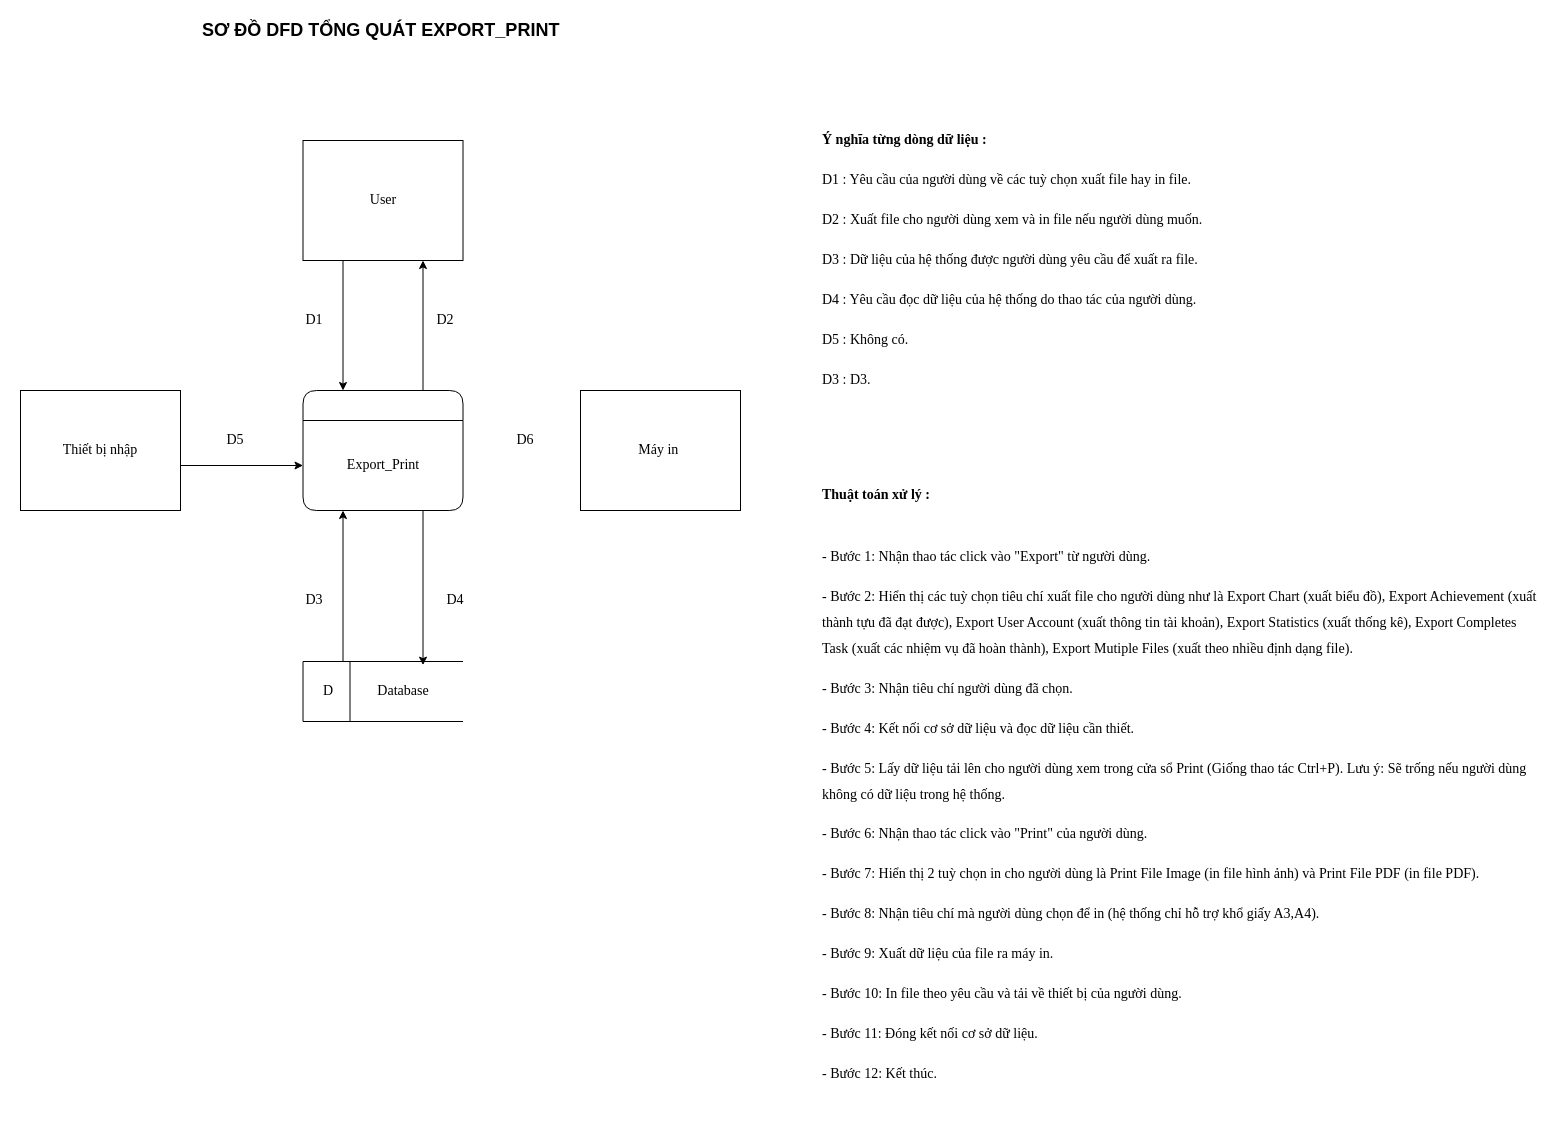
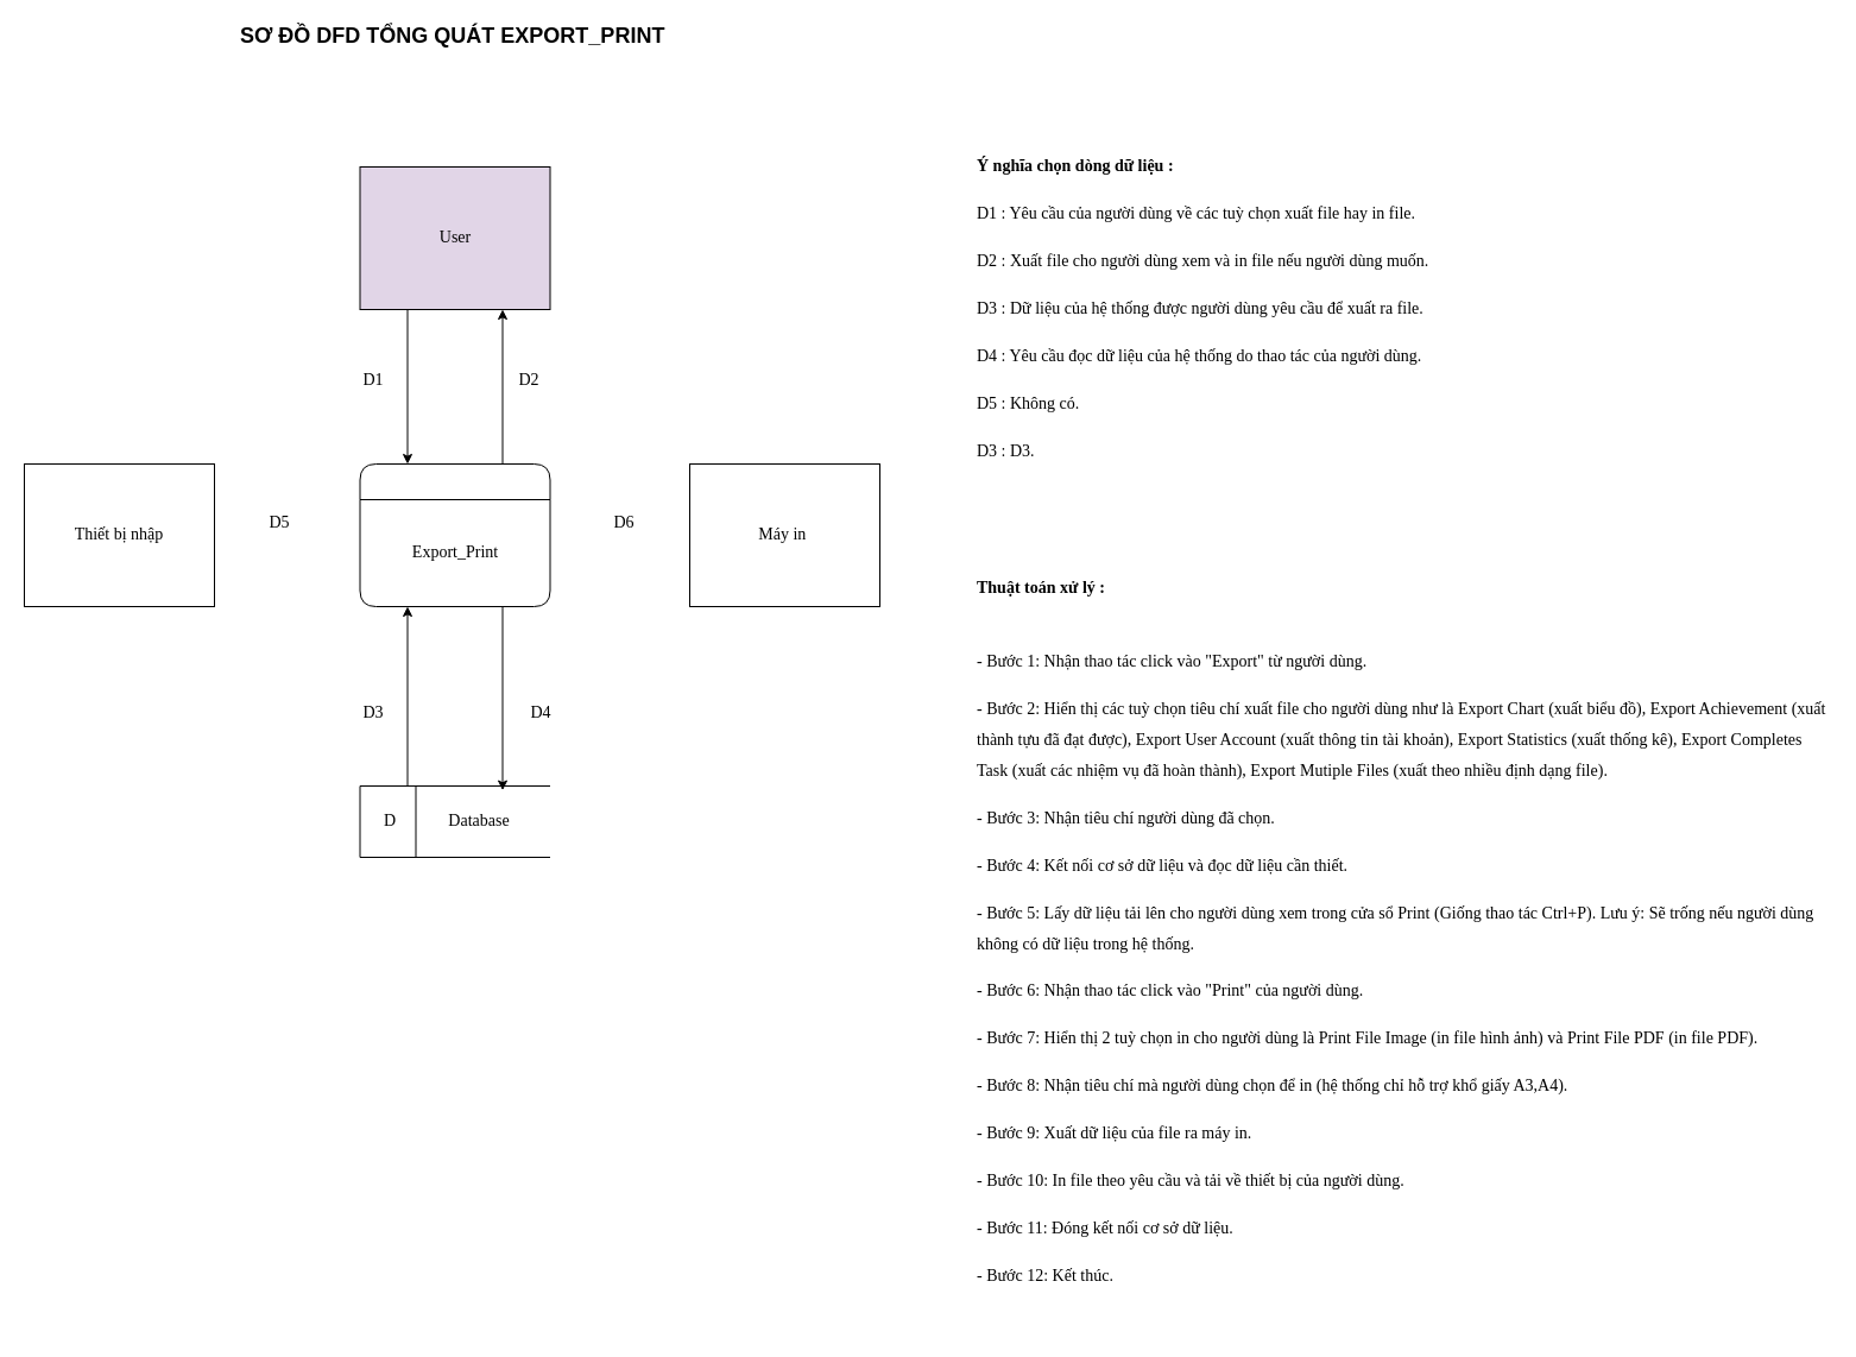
- <mxCell id="24" value="&lt;b&gt;Ý nghĩa từng dòng dữ liệu :&lt;/b&gt;" style="text;html=1;strokeColor=none;fillColor=none;align=left;verticalAlign=middle;whiteSpace=wrap;rounded=0;fontFamily=Verdana;fontSize=14;" parent="1" vertex="1"><mxGeometry x="820" y="120" width="240" height="40" as="geometry" /></mxCell>
+ <mxCell id="24" value="&lt;b&gt;Ý nghĩa chọn dòng dữ liệu :&lt;/b&gt;" style="text;html=1;strokeColor=none;fillColor=none;align=left;verticalAlign=middle;whiteSpace=wrap;rounded=0;fontFamily=Verdana;fontSize=14;" parent="1" vertex="1"><mxGeometry x="820" y="120" width="240" height="40" as="geometry" /></mxCell>
- <mxCell id="6" value="User" style="rounded=0;whiteSpace=wrap;html=1;fontFamily=Verdana;fontSize=14;" parent="1" vertex="1"><mxGeometry x="302.5" y="140" width="160" height="120" as="geometry" /></mxCell>
+ <mxCell id="6" value="User" style="rounded=0;whiteSpace=wrap;html=1;fontFamily=Verdana;fontSize=14;fillColor=#e1d5e7;" parent="1" vertex="1"><mxGeometry x="302.5" y="140" width="160" height="120" as="geometry" /></mxCell>
- <mxCell id="16" style="edgeStyle=orthogonalEdgeStyle;rounded=0;orthogonalLoop=1;jettySize=auto;html=1;exitX=1;exitY=0.5;exitDx=0;exitDy=0;entryX=0;entryY=0.5;entryDx=0;entryDy=0;" parent="1" source="17" target="4" edge="1"><mxGeometry relative="1" as="geometry"><Array as="points"><mxPoint x="140" y="465" /></Array></mxGeometry></mxCell>
